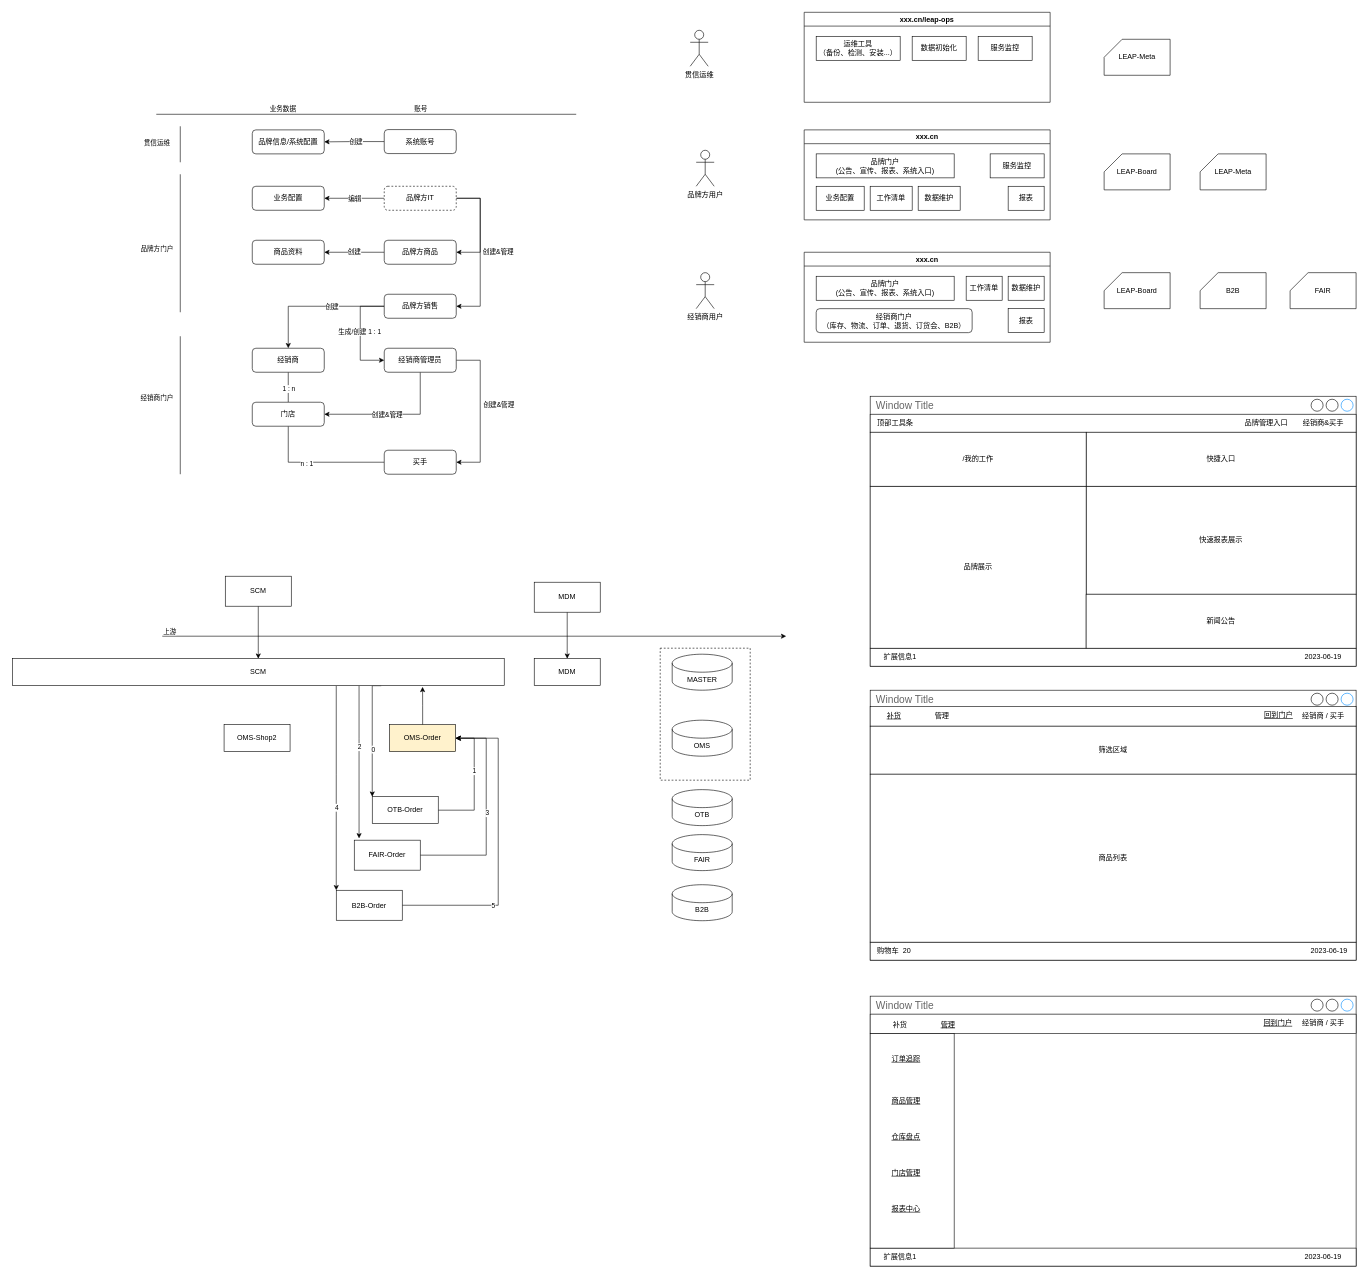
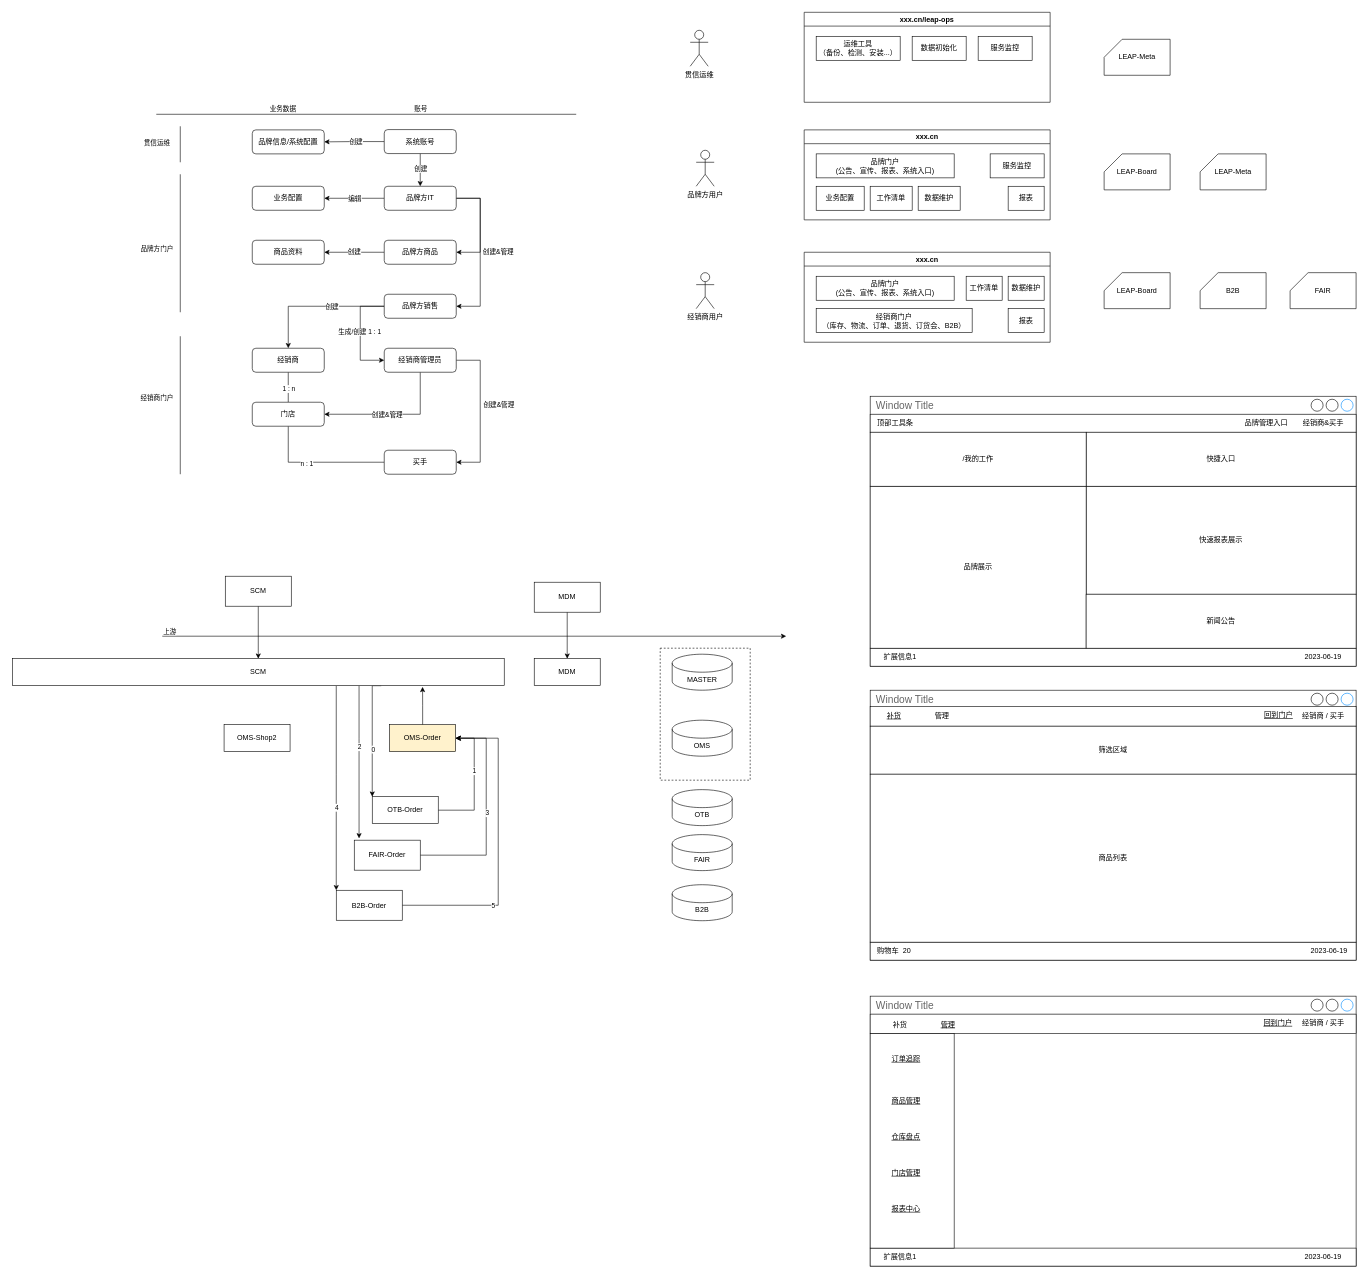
+ <mxCell id="64" style="edgeStyle=orthogonalEdgeStyle;rounded=0;orthogonalLoop=1;jettySize=auto;html=1;exitX=0.5;exitY=1;exitDx=0;exitDy=0;entryX=0.5;entryY=0;entryDx=0;entryDy=0;" parent="1" source="66" target="57" edge="1"><mxGeometry relative="1" as="geometry" /></mxCell>
+ <mxCell id="65" value="创建" style="edgeLabel;html=1;align=center;verticalAlign=middle;resizable=0;points=[];" parent="64" vertex="1" connectable="0"><mxGeometry x="0.083" y="2" relative="1" as="geometry"><mxPoint x="-2" y="-5" as="offset" /></mxGeometry></mxCell>
- <mxCell id="57" value="品牌方IT" style="rounded=1;whiteSpace=wrap;html=1;dashed=1;" parent="1" vertex="1"><mxGeometry x="640" y="310" width="120" height="40" as="geometry" /></mxCell>
+ <mxCell id="57" value="品牌方IT" style="rounded=1;whiteSpace=wrap;html=1;" parent="1" vertex="1"><mxGeometry x="640" y="310" width="120" height="40" as="geometry" /></mxCell>
- <mxCell id="93" value="经销商门户&lt;br&gt;（库存、物流、订单、退货、订货会、B2B）" style="whiteSpace=wrap;html=1;rounded=1;" parent="89" vertex="1"><mxGeometry x="20" y="94" width="260" height="40" as="geometry" /></mxCell>
+ <mxCell id="93" value="经销商门户&lt;br&gt;（库存、物流、订单、退货、订货会、B2B）" style="rounded=0;whiteSpace=wrap;html=1;" parent="89" vertex="1"><mxGeometry x="20" y="94" width="260" height="40" as="geometry" /></mxCell>
